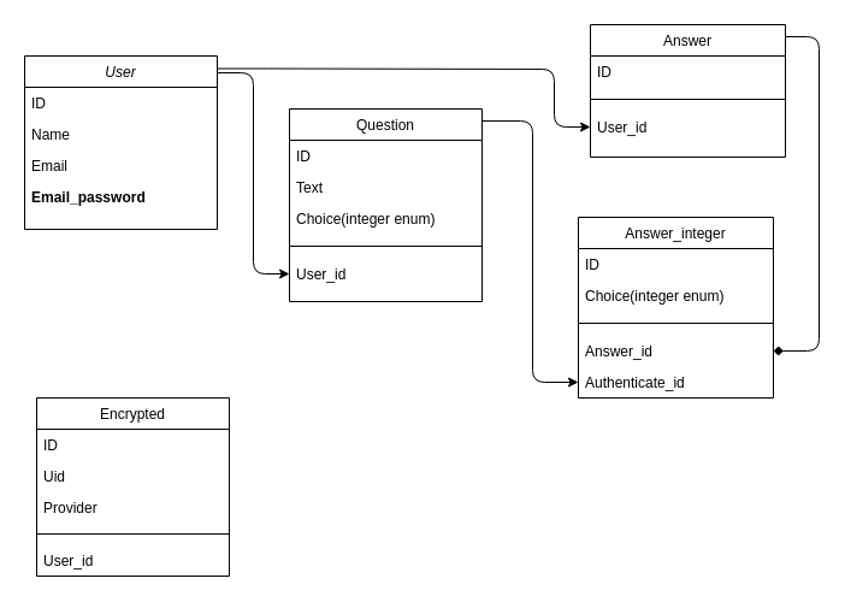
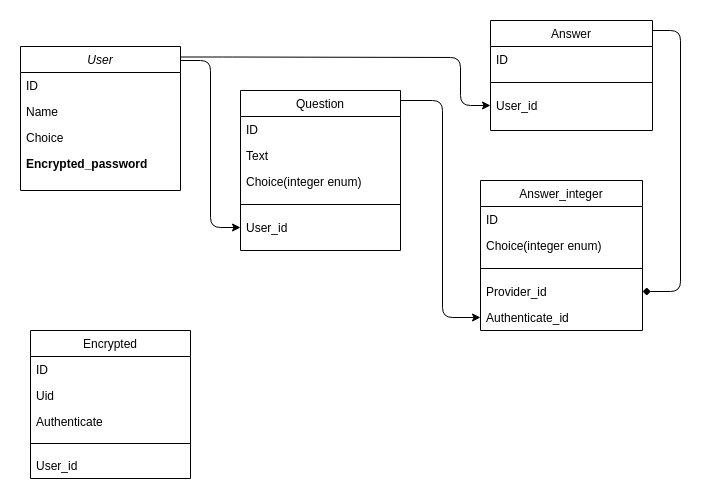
- <mxCell id="5" value="Email" style="text;align=left;verticalAlign=top;spacingLeft=4;spacingRight=4;overflow=hidden;rotatable=0;points=[[0,0.5],[1,0.5]];portConstraint=eastwest;rounded=0;shadow=0;html=0;" parent="2" vertex="1"><mxGeometry y="78" width="160" height="26" as="geometry" /></mxCell>
+ <mxCell id="5" value="Choice" style="text;align=left;verticalAlign=top;spacingLeft=4;spacingRight=4;overflow=hidden;rotatable=0;points=[[0,0.5],[1,0.5]];portConstraint=eastwest;rounded=0;shadow=0;html=0;" parent="2" vertex="1"><mxGeometry y="78" width="160" height="26" as="geometry" /></mxCell>
- <mxCell id="6" value="Email_password" style="text;align=left;verticalAlign=top;spacingLeft=4;spacingRight=4;overflow=hidden;rotatable=0;points=[[0,0.5],[1,0.5]];portConstraint=eastwest;rounded=0;shadow=0;html=0;fontStyle=1" parent="2" vertex="1"><mxGeometry y="104" width="160" height="26" as="geometry" /></mxCell>
+ <mxCell id="6" value="Encrypted_password" style="text;align=left;verticalAlign=top;spacingLeft=4;spacingRight=4;overflow=hidden;rotatable=0;points=[[0,0.5],[1,0.5]];portConstraint=eastwest;rounded=0;shadow=0;html=0;fontStyle=1" parent="2" vertex="1"><mxGeometry y="104" width="160" height="26" as="geometry" /></mxCell>
- <mxCell id="17" value="Answer_id" style="text;align=left;verticalAlign=top;spacingLeft=4;spacingRight=4;overflow=hidden;rotatable=0;points=[[0,0.5],[1,0.5]];portConstraint=eastwest;rounded=0;shadow=0;html=0;" vertex="1" parent="13"><mxGeometry y="98" width="162" height="26" as="geometry" /></mxCell>
+ <mxCell id="17" value="Provider_id" style="text;align=left;verticalAlign=top;spacingLeft=4;spacingRight=4;overflow=hidden;rotatable=0;points=[[0,0.5],[1,0.5]];portConstraint=eastwest;rounded=0;shadow=0;html=0;" vertex="1" parent="13"><mxGeometry y="98" width="162" height="26" as="geometry" /></mxCell>
- <mxCell id="25" value="Provider" style="text;align=left;verticalAlign=top;spacingLeft=4;spacingRight=4;overflow=hidden;rotatable=0;points=[[0,0.5],[1,0.5]];portConstraint=eastwest;" parent="22" vertex="1"><mxGeometry y="78" width="160" height="26" as="geometry" /></mxCell>
+ <mxCell id="25" value="Authenticate" style="text;align=left;verticalAlign=top;spacingLeft=4;spacingRight=4;overflow=hidden;rotatable=0;points=[[0,0.5],[1,0.5]];portConstraint=eastwest;" parent="22" vertex="1"><mxGeometry y="78" width="160" height="26" as="geometry" /></mxCell>
